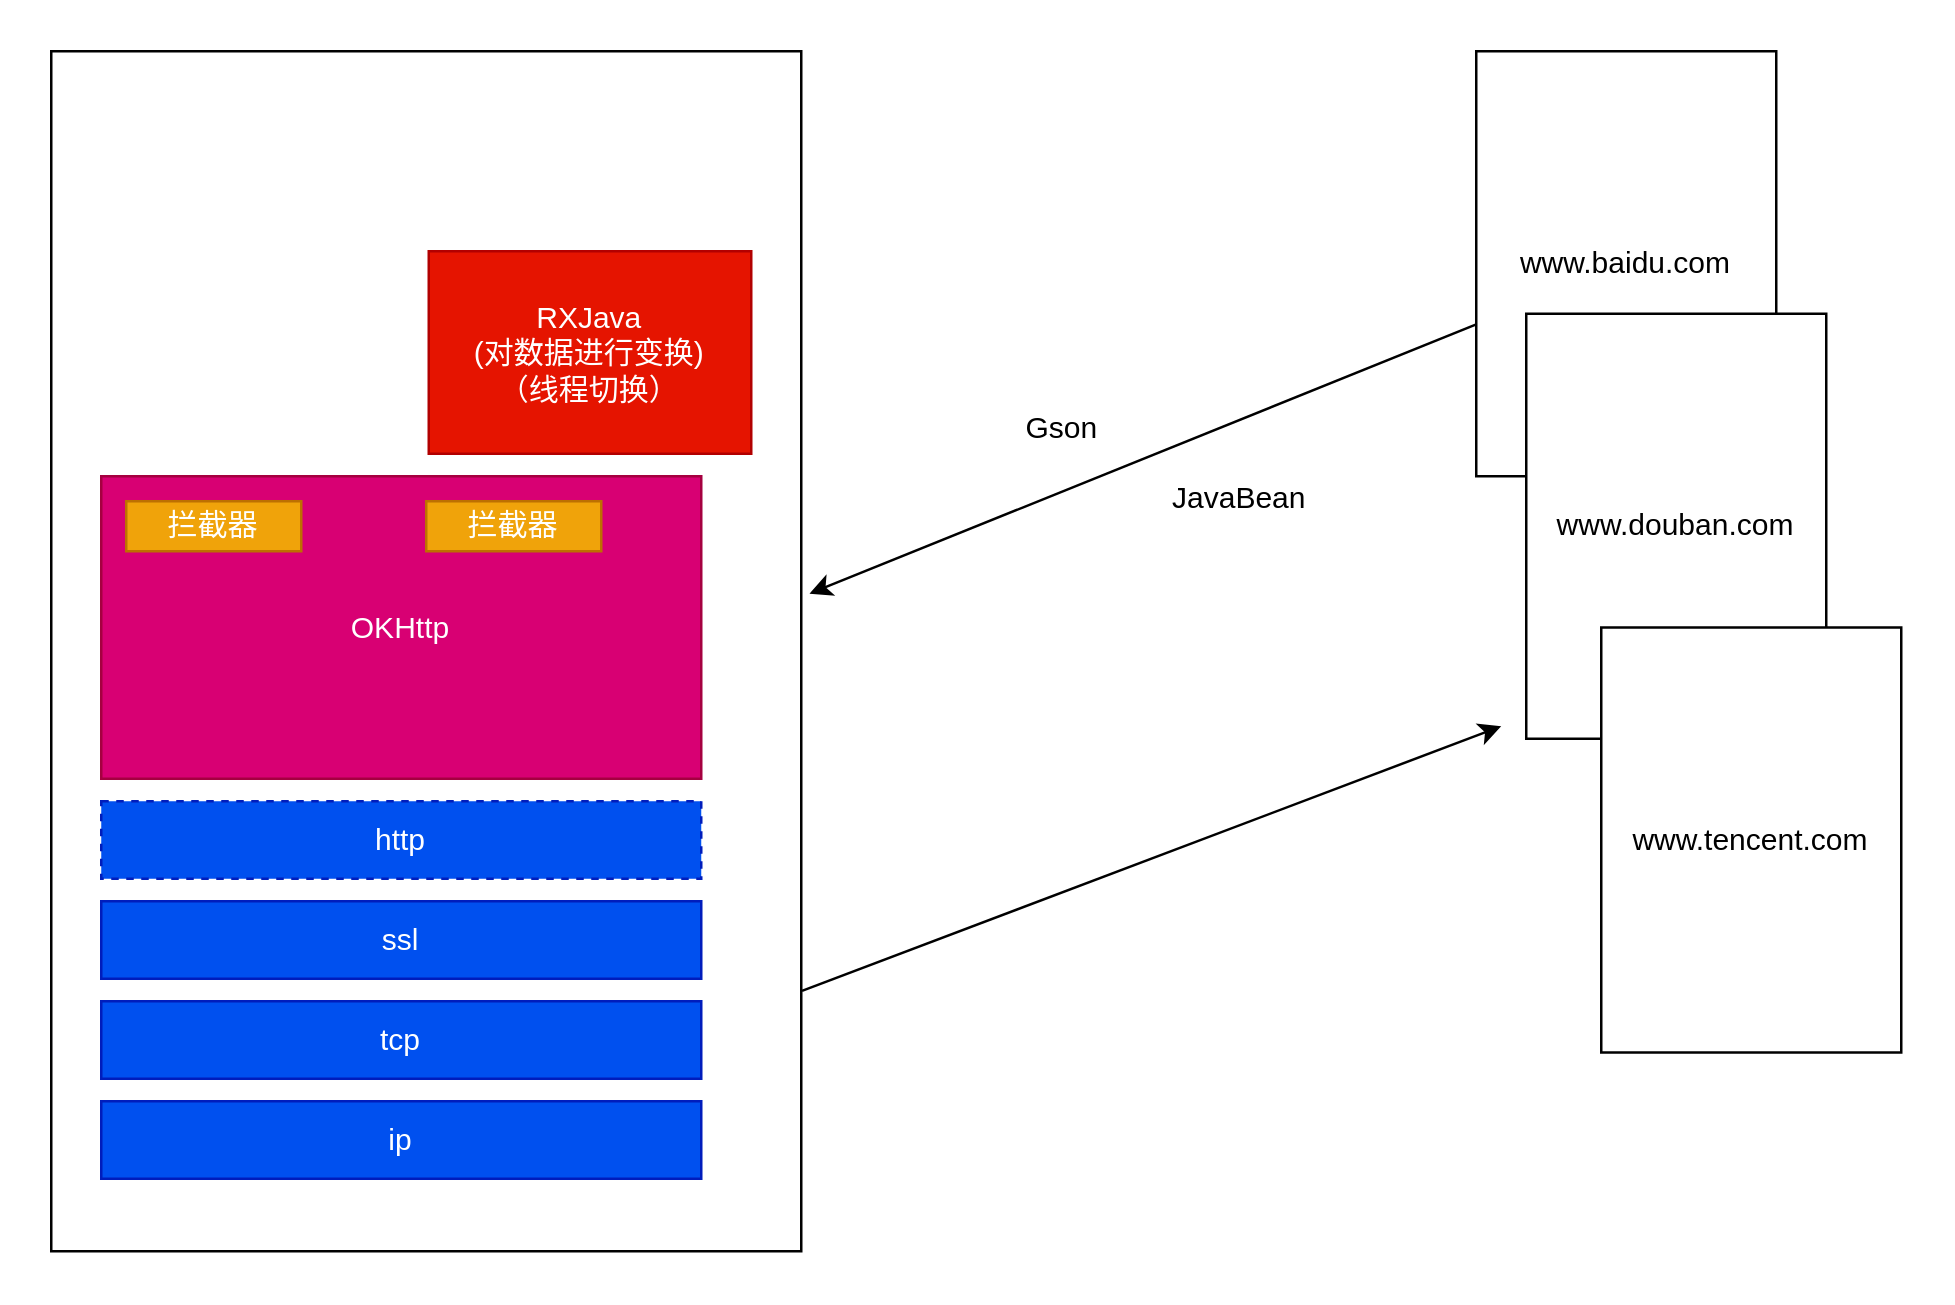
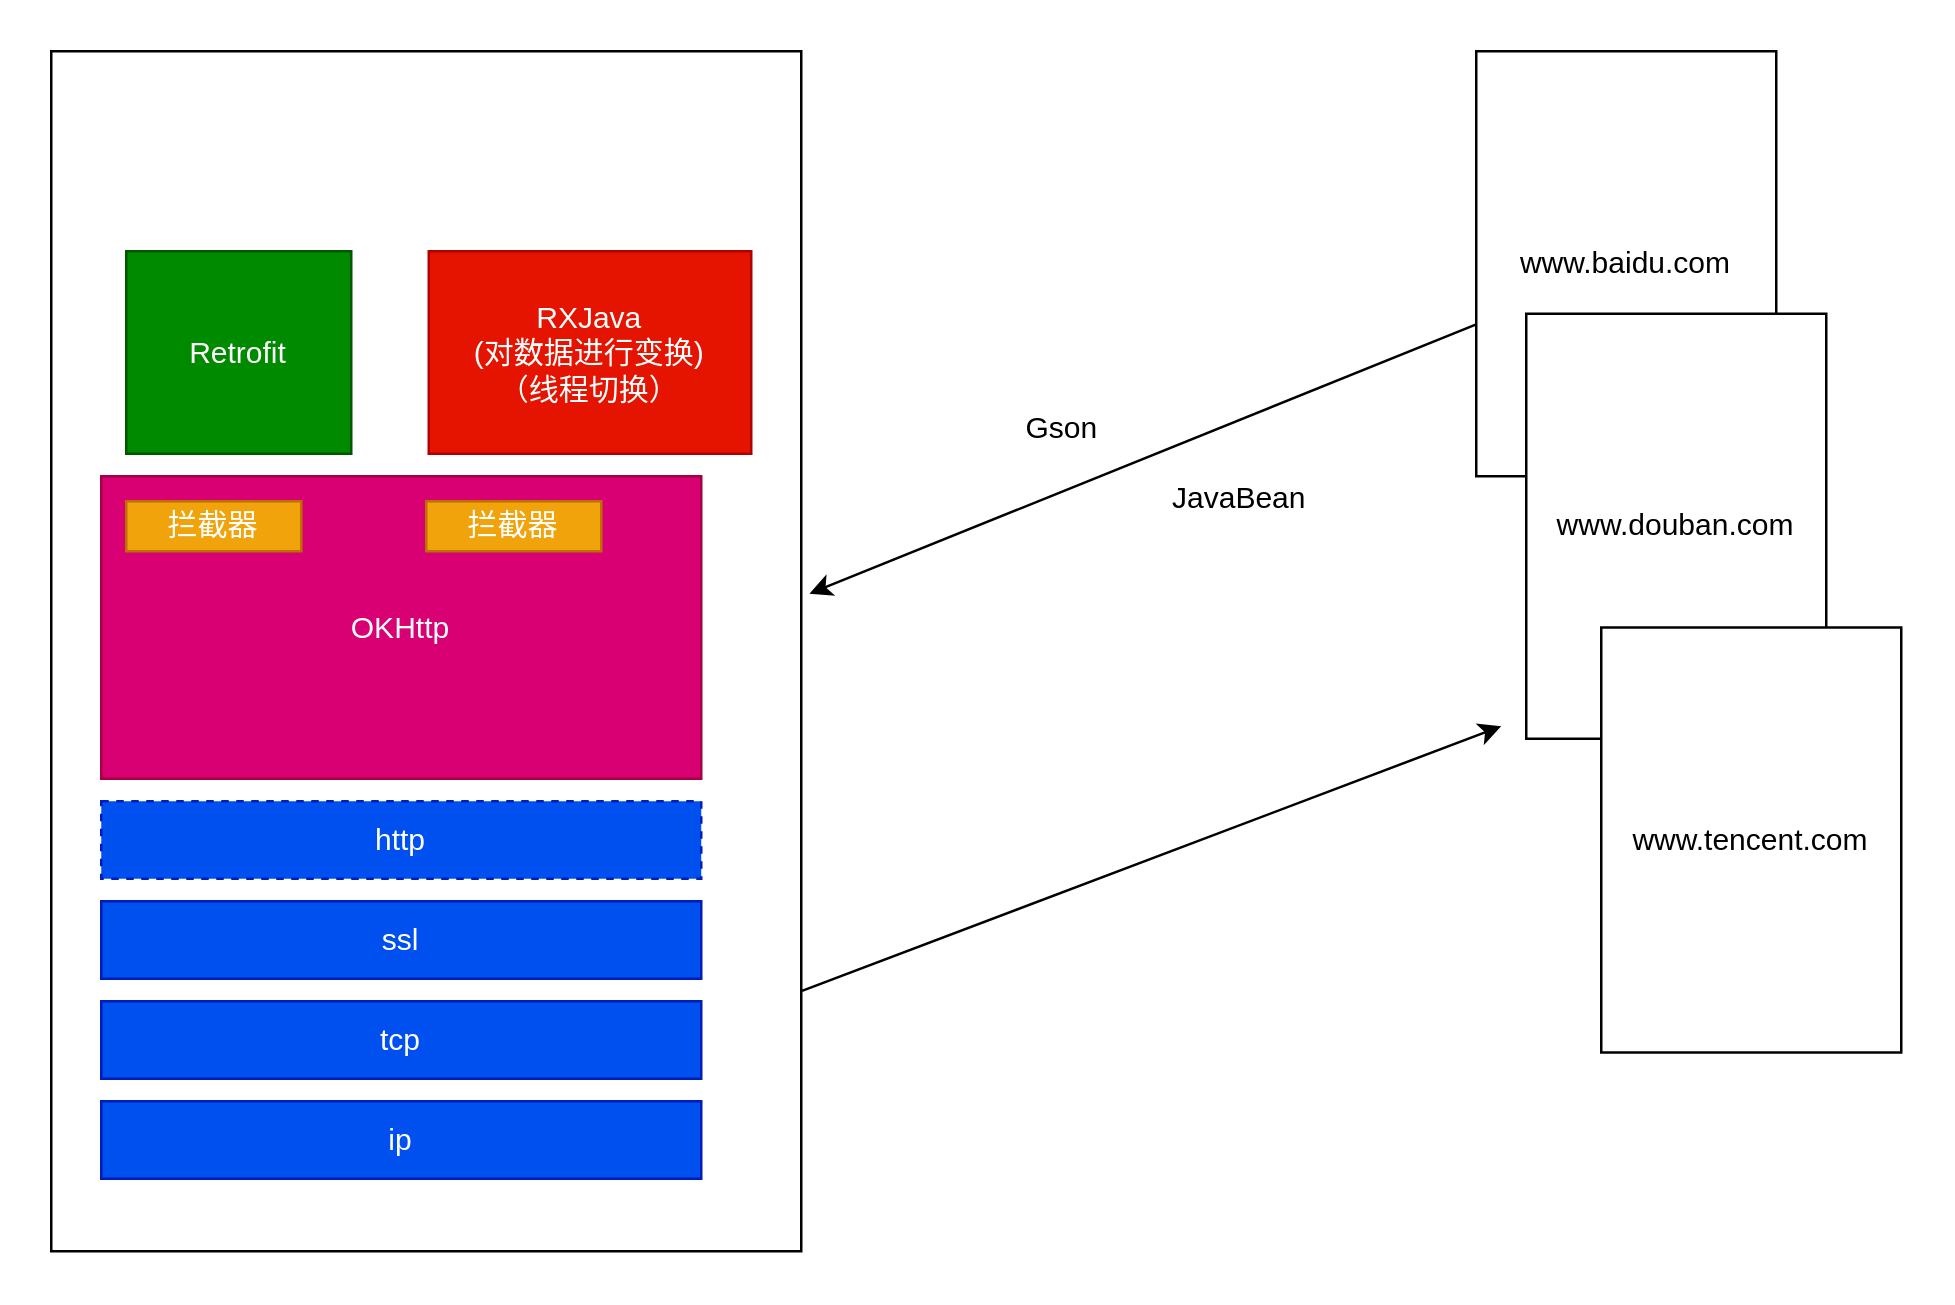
+ <mxCell id="8" value="Retrofit" style="rounded=0;whiteSpace=wrap;html=1;fillColor=#008a00;strokeColor=#005700;fontColor=#ffffff;" vertex="1" parent="1"><mxGeometry x="50" y="100" width="90" height="81" as="geometry" /></mxCell>
